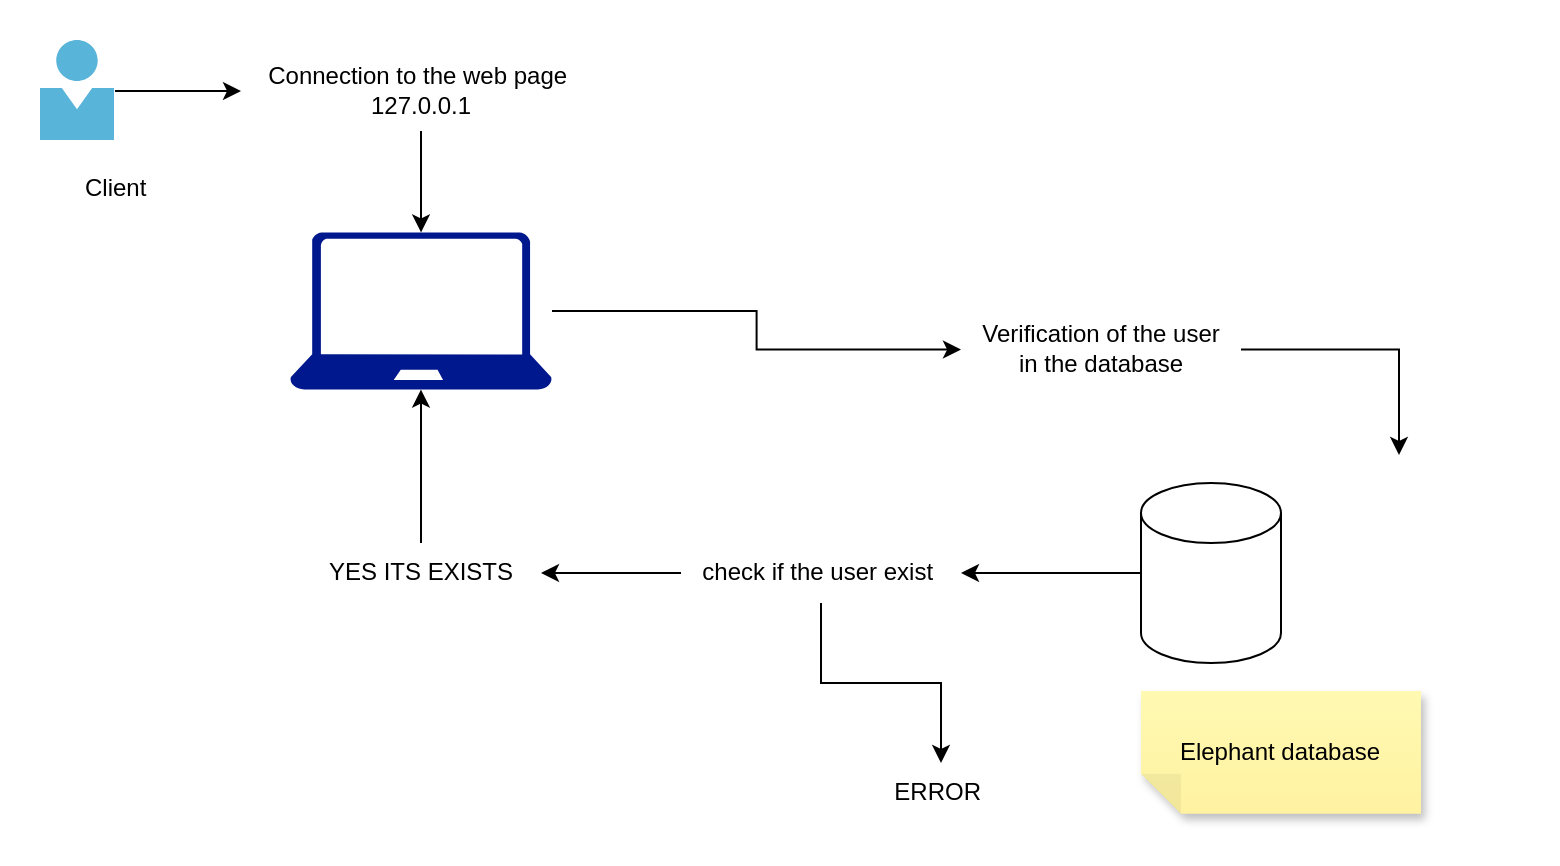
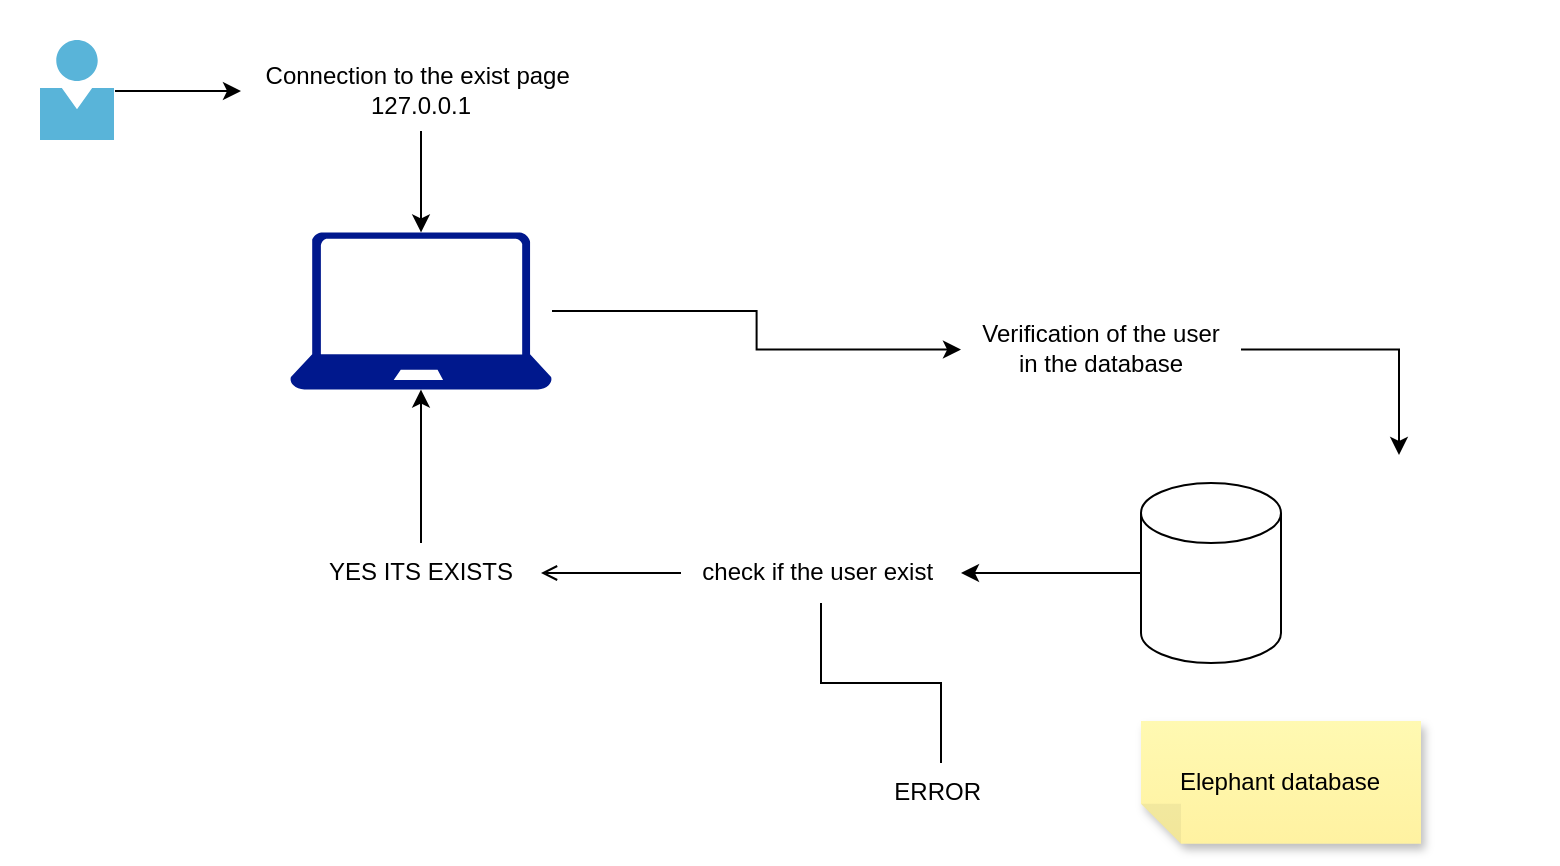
- <mxCell id="14" value="Connection to the web page&amp;nbsp;&lt;br&gt;127.0.0.1" style="text;html=1;align=center;verticalAlign=middle;resizable=0;points=[];autosize=1;strokeColor=none;fillColor=none;" vertex="1" parent="1"><mxGeometry x="120" y="25" width="180" height="40" as="geometry" /></mxCell>
+ <mxCell id="14" value="Connection to the exist page&amp;nbsp;&lt;br&gt;127.0.0.1" style="text;html=1;align=center;verticalAlign=middle;resizable=0;points=[];autosize=1;strokeColor=none;fillColor=none;" vertex="1" parent="1"><mxGeometry x="120" y="25" width="180" height="40" as="geometry" /></mxCell>
- <mxCell id="8" value="Client&amp;nbsp;" style="text;html=1;align=center;verticalAlign=middle;resizable=0;points=[];autosize=1;strokeColor=none;fillColor=none;" vertex="1" parent="1"><mxGeometry x="28.5" y="79.3" width="60" height="30" as="geometry" /></mxCell>
- <mxCell id="15" value="" style="edgeStyle=orthogonalEdgeStyle;rounded=0;orthogonalLoop=1;jettySize=auto;html=1;" edge="1" parent="1" source="17" target="19"><mxGeometry relative="1" as="geometry" /></mxCell>
+ <mxCell id="15" value="" style="edgeStyle=orthogonalEdgeStyle;rounded=0;orthogonalLoop=1;jettySize=auto;html=1;endArrow=open;" edge="1" parent="1" source="17" target="19"><mxGeometry relative="1" as="geometry" /></mxCell>
- <mxCell id="16" value="" style="edgeStyle=orthogonalEdgeStyle;rounded=0;orthogonalLoop=1;jettySize=auto;html=1;" edge="1" parent="1" source="17" target="20"><mxGeometry relative="1" as="geometry" /></mxCell>
+ <mxCell id="16" value="" style="edgeStyle=orthogonalEdgeStyle;rounded=0;orthogonalLoop=1;jettySize=auto;html=1;endArrow=none;" edge="1" parent="1" source="17" target="20"><mxGeometry relative="1" as="geometry" /></mxCell>
- <mxCell id="6" value="Elephant database" style="shape=note;whiteSpace=wrap;html=1;backgroundOutline=1;fontColor=#000000;darkOpacity=0.05;fillColor=#FFF9B2;strokeColor=none;fillStyle=solid;direction=west;gradientDirection=north;gradientColor=#FFF2A1;shadow=1;size=20;pointerEvents=1;" vertex="1" parent="1"><mxGeometry x="570" y="345" width="140" height="61.4" as="geometry" /></mxCell>
+ <mxCell id="6" value="Elephant database" style="shape=note;whiteSpace=wrap;html=1;backgroundOutline=1;fontColor=#000000;darkOpacity=0.05;fillColor=#FFF9B2;strokeColor=none;fillStyle=solid;direction=west;gradientDirection=north;gradientColor=#FFF2A1;shadow=1;size=20;pointerEvents=1;" vertex="1" parent="1"><mxGeometry x="570" y="360" width="140" height="61.4" as="geometry" /></mxCell>
